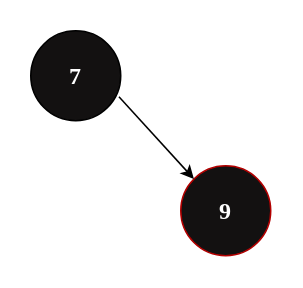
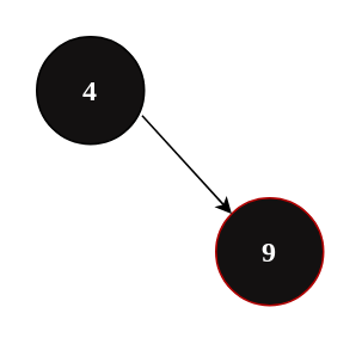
- <mxCell id="2" value="&lt;font size=&quot;1&quot; face=&quot;Verdana&quot; color=&quot;#ffffff&quot;&gt;&lt;b style=&quot;font-size: 16px;&quot;&gt;7&lt;/b&gt;&lt;/font&gt;" style="ellipse;whiteSpace=wrap;html=1;aspect=fixed;fillColor=#131111;" vertex="1" parent="1"><mxGeometry x="20" y="20" width="60" height="60" as="geometry" /></mxCell>
+ <mxCell id="2" value="&lt;font size=&quot;1&quot; face=&quot;Verdana&quot; color=&quot;#ffffff&quot;&gt;&lt;b style=&quot;font-size: 16px;&quot;&gt;4&lt;/b&gt;&lt;/font&gt;" style="ellipse;whiteSpace=wrap;html=1;aspect=fixed;fillColor=#131111;" vertex="1" parent="1"><mxGeometry x="20" y="20" width="60" height="60" as="geometry" /></mxCell>
